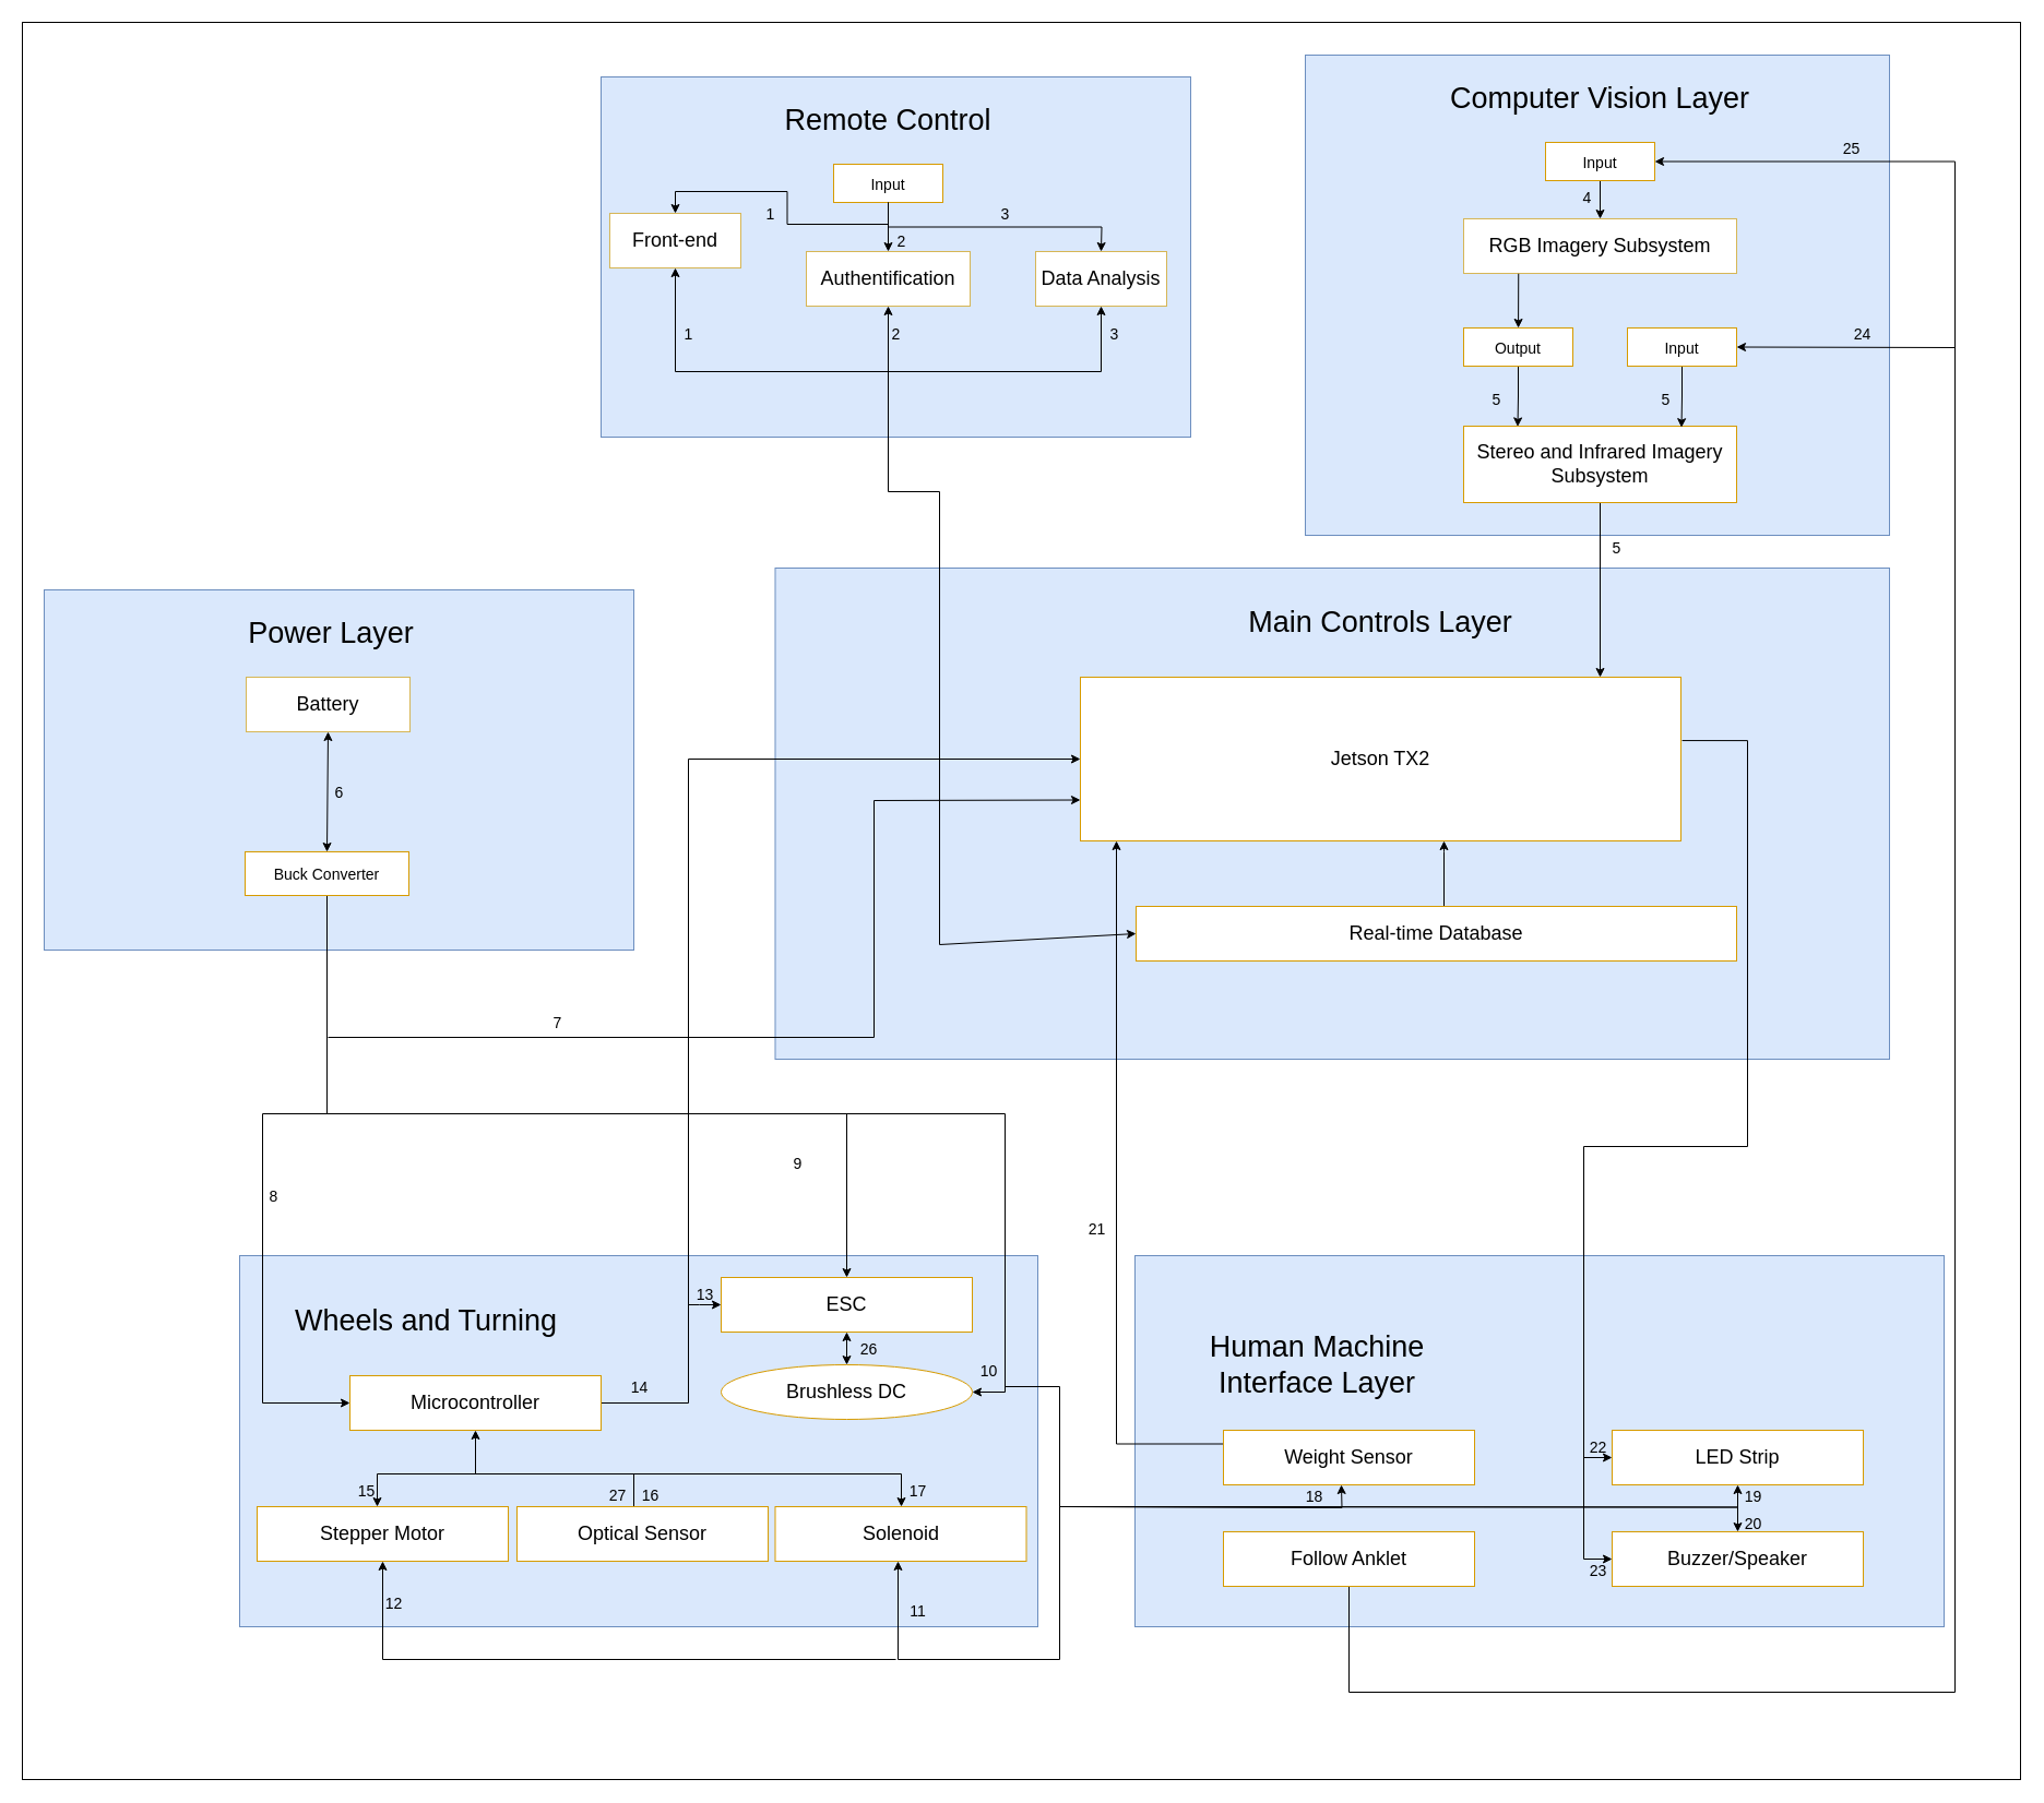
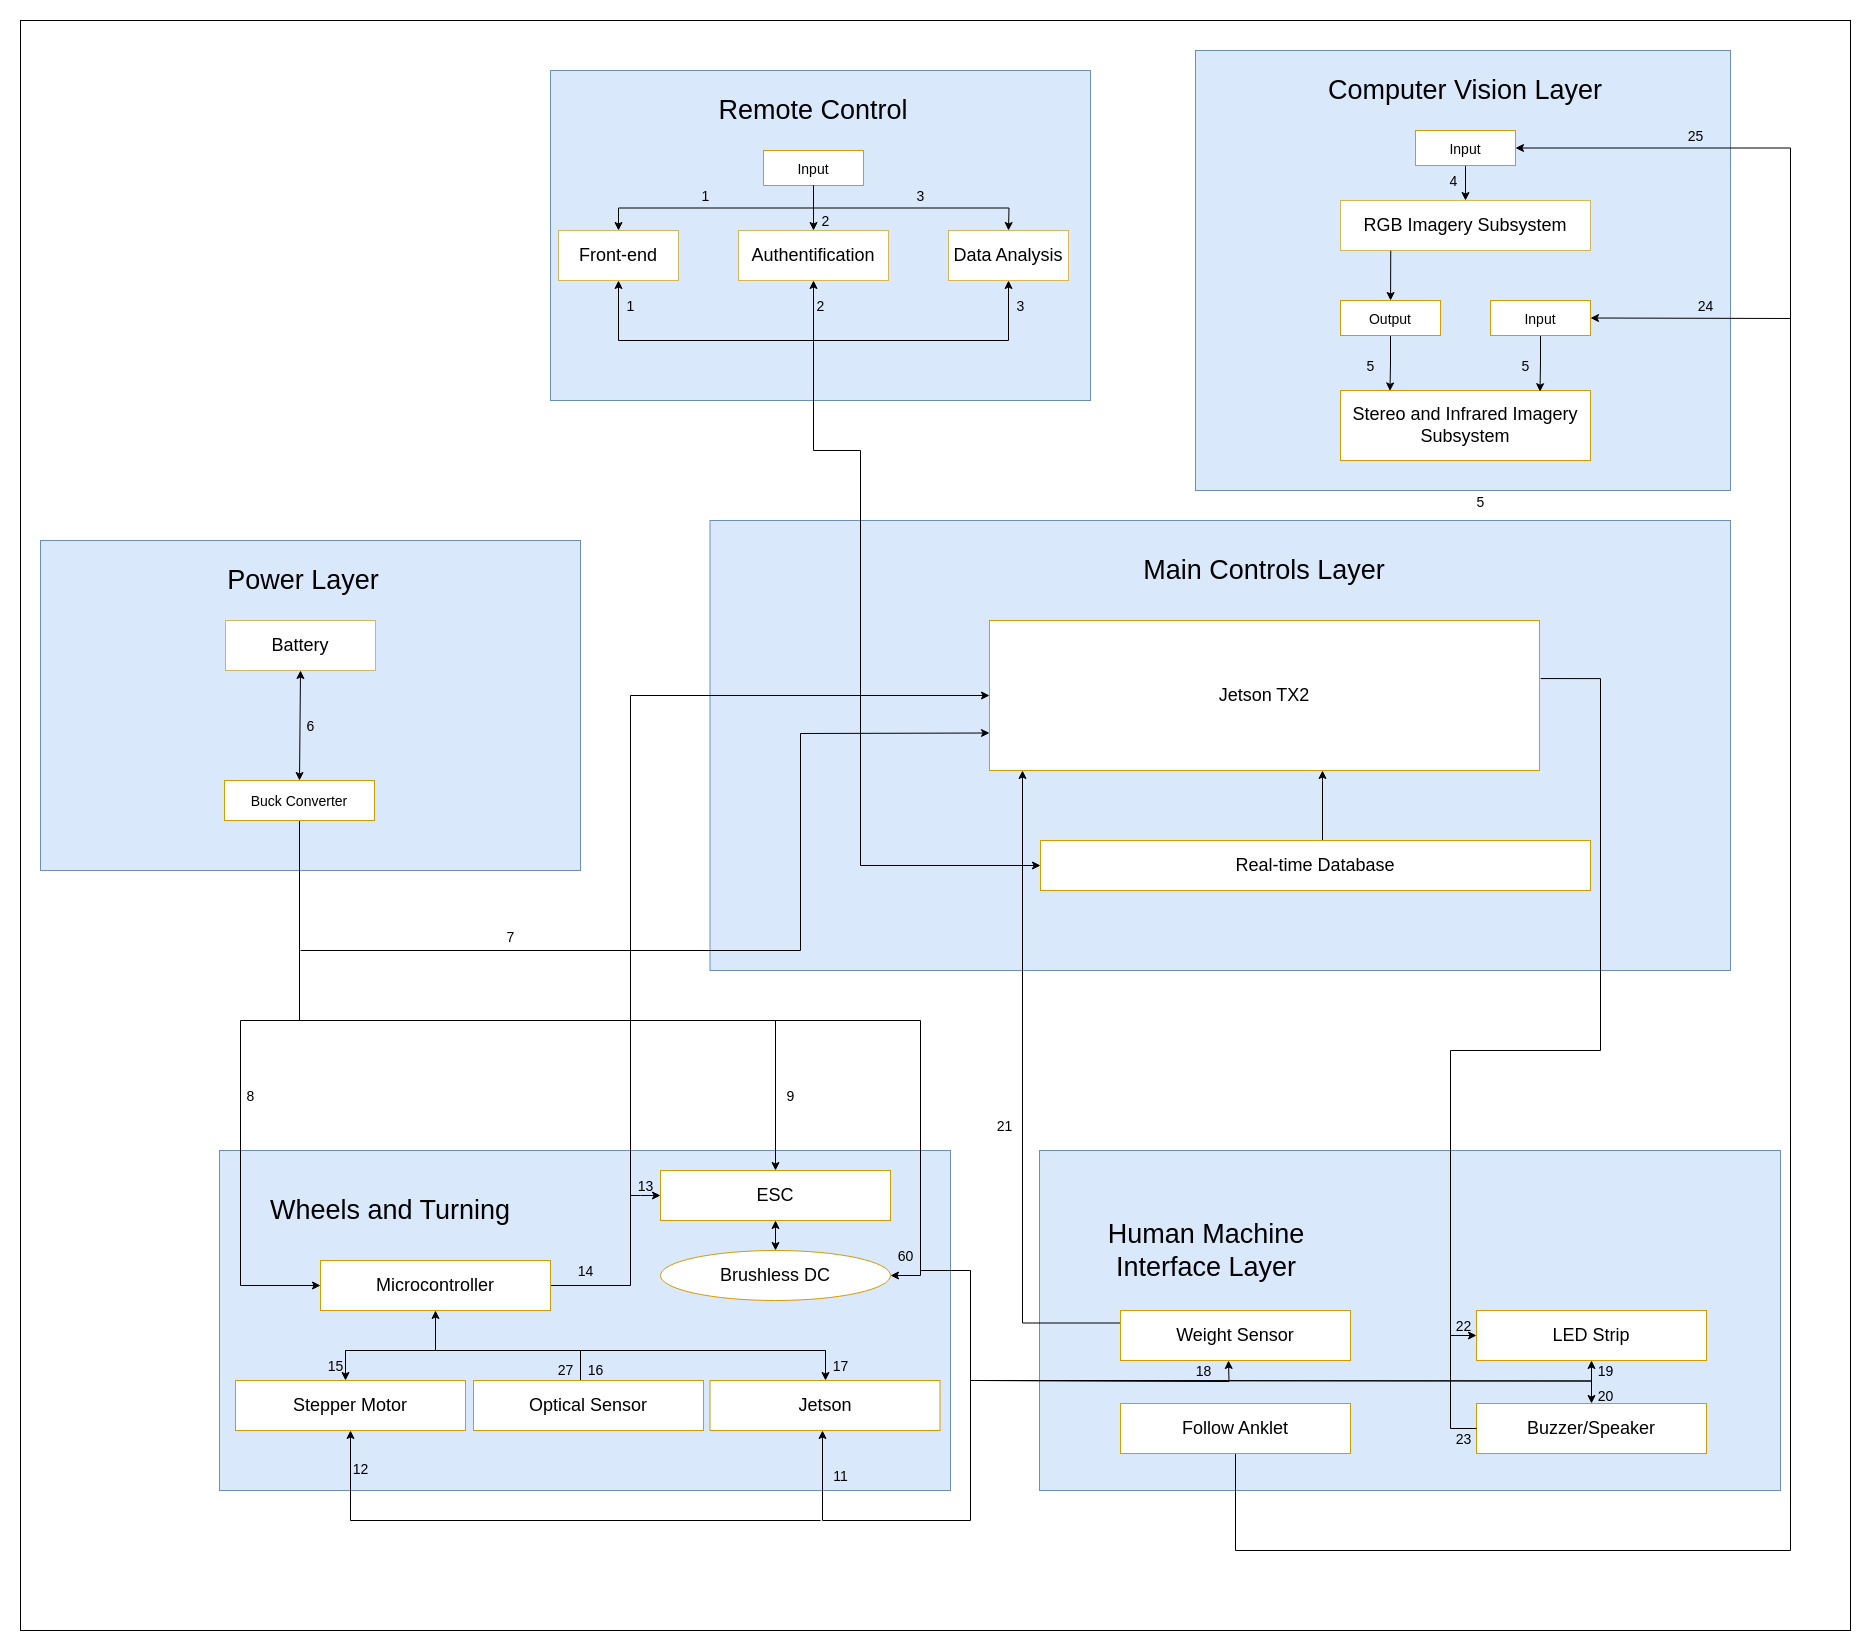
- <mxCell id="68" value="Front-end" style="rounded=0;whiteSpace=wrap;html=1;fontSize=18;fillColor=default;strokeColor=#d6b656;" vertex="1" parent="1"><mxGeometry x="558" y="195" width="120" height="50" as="geometry" /></mxCell>
+ <mxCell id="68" value="Front-end" style="rounded=0;whiteSpace=wrap;html=1;fontSize=18;fillColor=default;strokeColor=#d6b656;" vertex="1" parent="1"><mxGeometry x="558" y="230" width="120" height="50" as="geometry" /></mxCell>
- <mxCell id="57" style="edgeStyle=orthogonalEdgeStyle;rounded=0;orthogonalLoop=1;jettySize=auto;html=1;exitX=0.5;exitY=1;exitDx=0;exitDy=0;fontSize=18;" edge="1" parent="1" source="58" target="50"><mxGeometry relative="1" as="geometry"><Array as="points"><mxPoint x="1465" y="620" /><mxPoint x="1465" y="620" /></Array></mxGeometry></mxCell>
- <mxCell id="52" value="&lt;font style=&quot;font-size: 18px&quot;&gt;Real-time Database&lt;/font&gt;" style="rounded=0;whiteSpace=wrap;html=1;fontSize=18;fillColor=#FFFFFF;strokeColor=#d79b00;" vertex="1" parent="1"><mxGeometry x="1040" y="830" width="550" height="50" as="geometry" /></mxCell>
+ <mxCell id="52" value="&lt;font style=&quot;font-size: 18px&quot;&gt;Real-time Database&lt;/font&gt;" style="rounded=0;whiteSpace=wrap;html=1;fontSize=18;fillColor=#FFFFFF;strokeColor=#d79b00;" vertex="1" parent="1"><mxGeometry x="1040" y="840" width="550" height="50" as="geometry" /></mxCell>
- <mxCell id="95" value="&lt;font style=&quot;font-size: 14px&quot;&gt;9&lt;/font&gt;" style="text;html=1;align=center;verticalAlign=middle;resizable=0;points=[];autosize=1;strokeColor=none;fillColor=none;fontSize=18;" vertex="1" parent="1"><mxGeometry x="720" y="1050" width="20" height="30" as="geometry" /></mxCell>
+ <mxCell id="95" value="&lt;font style=&quot;font-size: 14px&quot;&gt;9&lt;/font&gt;" style="text;html=1;align=center;verticalAlign=middle;resizable=0;points=[];autosize=1;strokeColor=none;fillColor=none;fontSize=18;" vertex="1" parent="1"><mxGeometry x="780" y="1080" width="20" height="30" as="geometry" /></mxCell>
- <mxCell id="112" value="&lt;font style=&quot;font-size: 14px&quot;&gt;26&lt;br&gt;&lt;/font&gt;" style="text;html=1;align=center;verticalAlign=middle;resizable=0;points=[];autosize=1;strokeColor=none;fillColor=none;fontSize=18;" vertex="1" parent="1"><mxGeometry x="780" y="1220" width="30" height="30" as="geometry" /></mxCell>
- <mxCell id="96" value="&lt;font style=&quot;font-size: 14px&quot;&gt;10&lt;/font&gt;" style="text;html=1;align=center;verticalAlign=middle;resizable=0;points=[];autosize=1;strokeColor=none;fillColor=none;fontSize=18;" vertex="1" parent="1"><mxGeometry x="890" y="1240" width="30" height="30" as="geometry" /></mxCell>
+ <mxCell id="96" value="&lt;font style=&quot;font-size: 14px&quot;&gt;60&lt;/font&gt;" style="text;html=1;align=center;verticalAlign=middle;resizable=0;points=[];autosize=1;strokeColor=none;fillColor=none;fontSize=18;" vertex="1" parent="1"><mxGeometry x="890" y="1240" width="30" height="30" as="geometry" /></mxCell>
- <mxCell id="17" value="Solenoid" style="rounded=0;whiteSpace=wrap;html=1;fontSize=18;fillColor=#FFFFFF;strokeColor=#d79b00;" vertex="1" parent="1"><mxGeometry x="709.5" y="1380" width="230" height="50" as="geometry" /></mxCell>
+ <mxCell id="17" value="Jetson" style="rounded=0;whiteSpace=wrap;html=1;fontSize=18;fillColor=#FFFFFF;strokeColor=#d79b00;" vertex="1" parent="1"><mxGeometry x="709.5" y="1380" width="230" height="50" as="geometry" /></mxCell>
- <mxCell id="30" style="edgeStyle=orthogonalEdgeStyle;rounded=0;orthogonalLoop=1;jettySize=auto;html=1;entryX=0;entryY=0.5;entryDx=0;entryDy=0;exitX=1.002;exitY=0.387;exitDx=0;exitDy=0;exitPerimeter=0;" edge="1" parent="1" target="27" source="50"><mxGeometry relative="1" as="geometry"><mxPoint x="1456" y="1150" as="sourcePoint" /><Array as="points"><mxPoint x="1600" y="678" /><mxPoint x="1600" y="1050" /><mxPoint x="1450" y="1050" /><mxPoint x="1450" y="1428" /></Array></mxGeometry></mxCell>
+ <mxCell id="30" style="edgeStyle=orthogonalEdgeStyle;rounded=0;orthogonalLoop=1;jettySize=auto;html=1;entryX=0;entryY=0.5;entryDx=0;entryDy=0;exitX=1.002;exitY=0.387;exitDx=0;exitDy=0;exitPerimeter=0;endArrow=none;" edge="1" parent="1" target="27" source="50"><mxGeometry relative="1" as="geometry"><mxPoint x="1456" y="1150" as="sourcePoint" /><Array as="points"><mxPoint x="1600" y="678" /><mxPoint x="1600" y="1050" /><mxPoint x="1450" y="1050" /><mxPoint x="1450" y="1428" /></Array></mxGeometry></mxCell>
